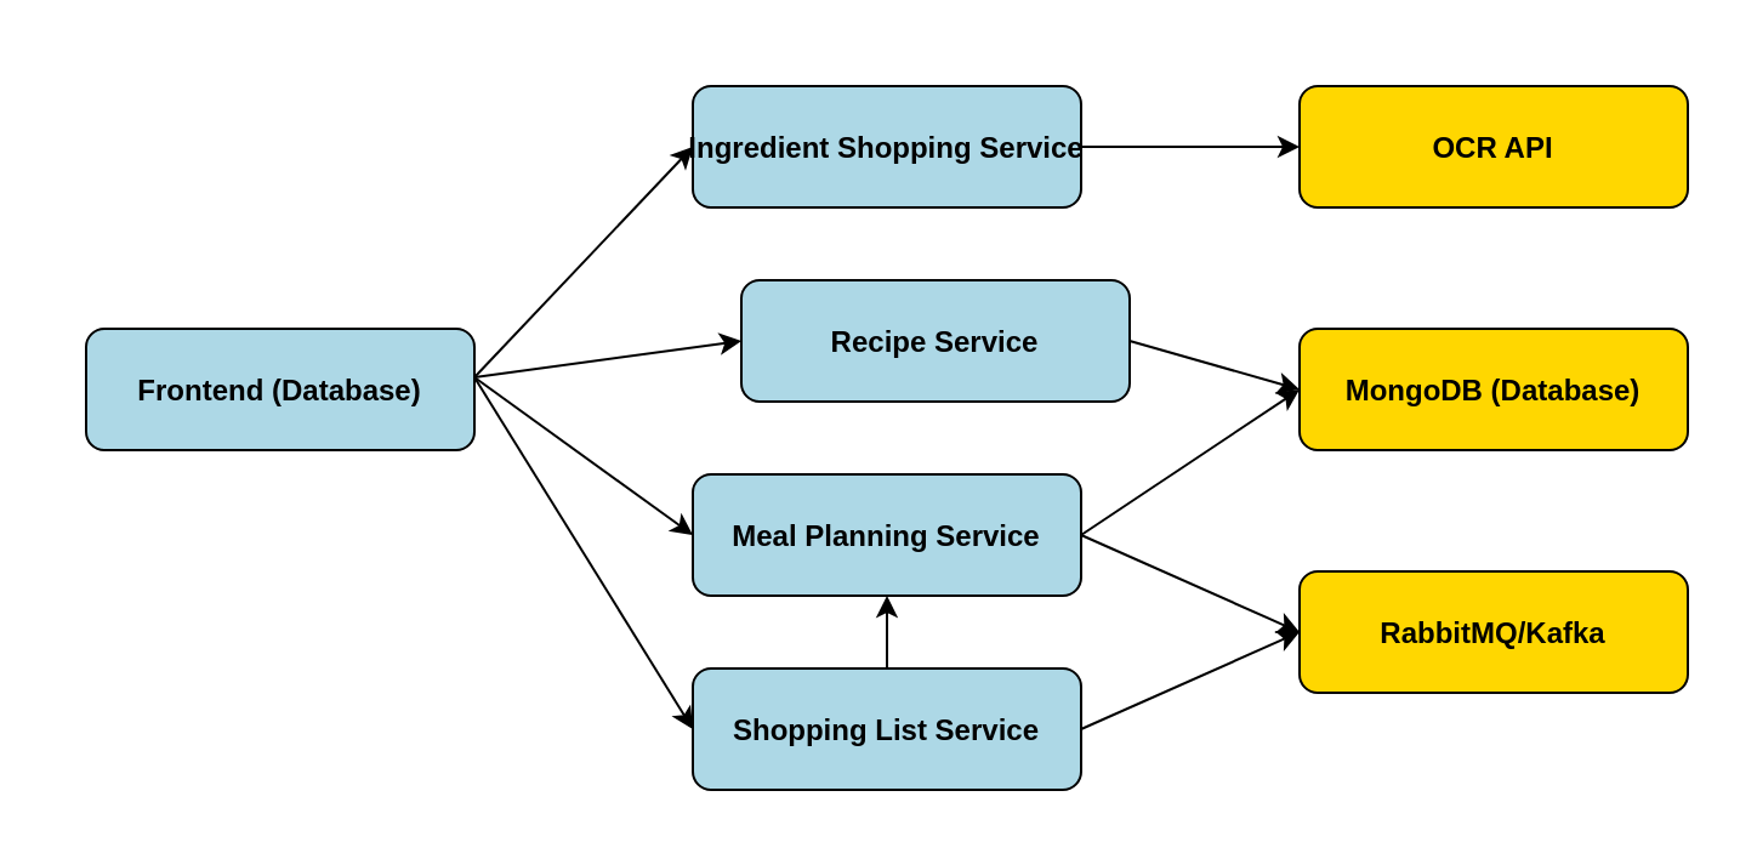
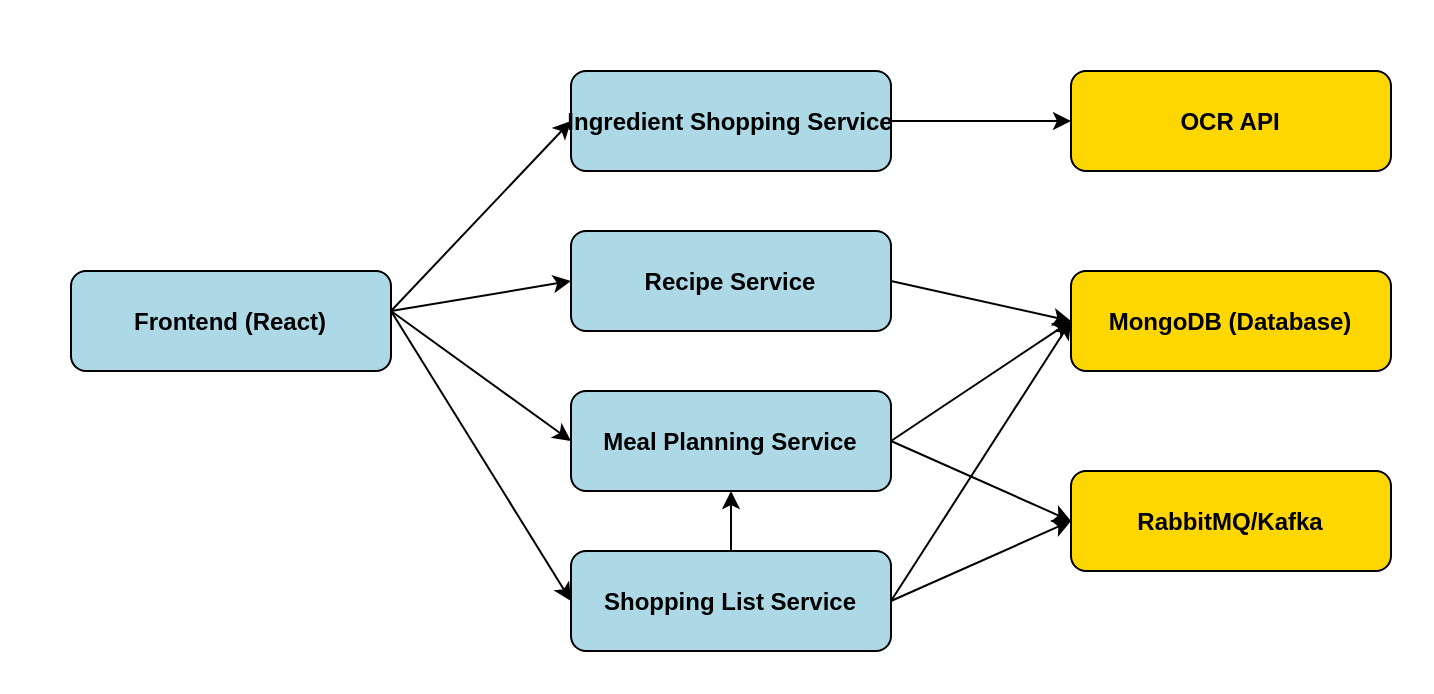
- <mxCell id="3" value="Recipe Service" style="rounded=1;fillColor=#ADD8E6;strokeColor=#000000;fontStyle=1;" parent="1" vertex="1"><mxGeometry x="290" y="100" width="160" height="50" as="geometry" /></mxCell>
+ <mxCell id="3" value="Recipe Service" style="rounded=1;fillColor=#ADD8E6;strokeColor=#000000;fontStyle=1;" parent="1" vertex="1"><mxGeometry x="270" y="100" width="160" height="50" as="geometry" /></mxCell>
- <mxCell id="2" value="Frontend (Database)" style="rounded=1;fillColor=#ADD8E6;strokeColor=#000000;fontStyle=1;" parent="1" vertex="1"><mxGeometry x="20" y="120" width="160" height="50" as="geometry" /></mxCell>
+ <mxCell id="2" value="Frontend (React)" style="rounded=1;fillColor=#ADD8E6;strokeColor=#000000;fontStyle=1;" parent="1" vertex="1"><mxGeometry x="20" y="120" width="160" height="50" as="geometry" /></mxCell>
+ <mxCell id="31" value="" style="endArrow=classic;html=1;rounded=0;entryX=0;entryY=0.5;entryDx=0;entryDy=0;exitX=1;exitY=0.5;exitDx=0;exitDy=0;" edge="1" parent="1" source="7" target="8"><mxGeometry width="50" height="50" relative="1" as="geometry"><mxPoint x="430" y="280" as="sourcePoint" /><mxPoint x="480" y="230" as="targetPoint" /></mxGeometry></mxCell>
